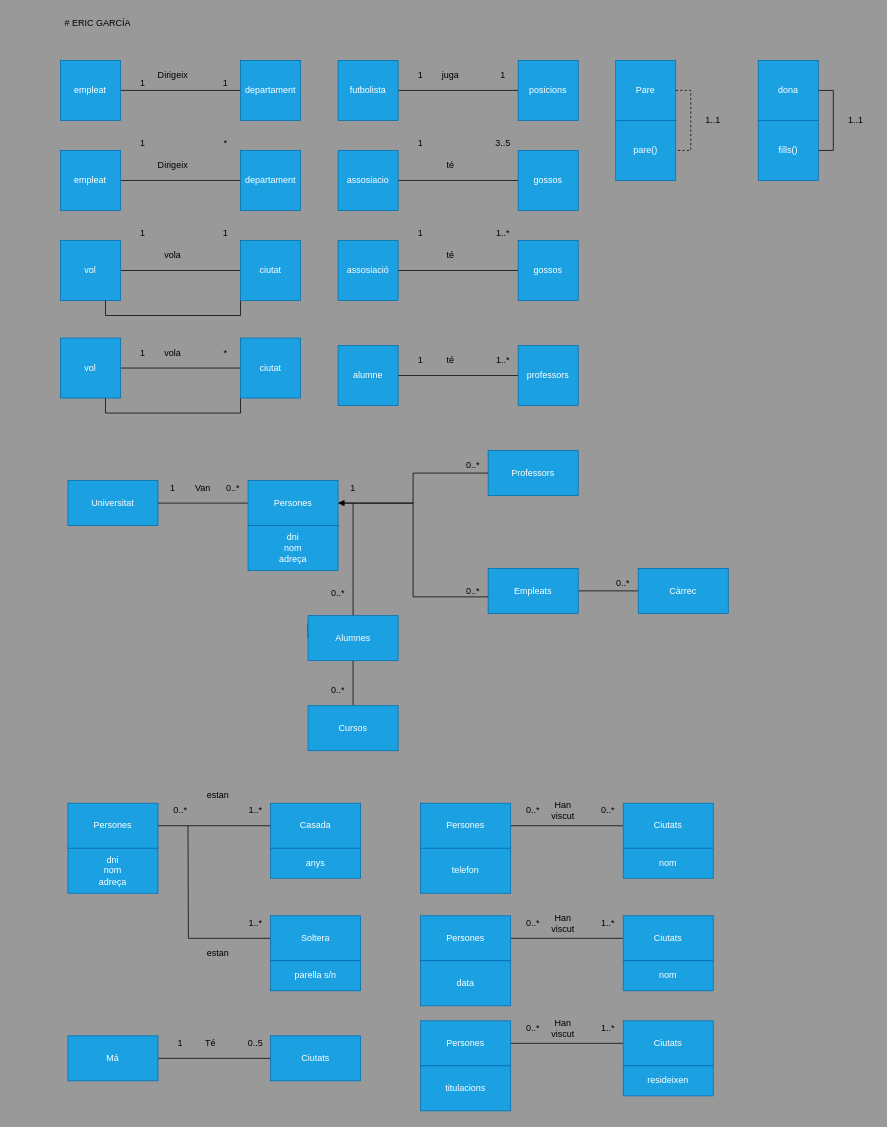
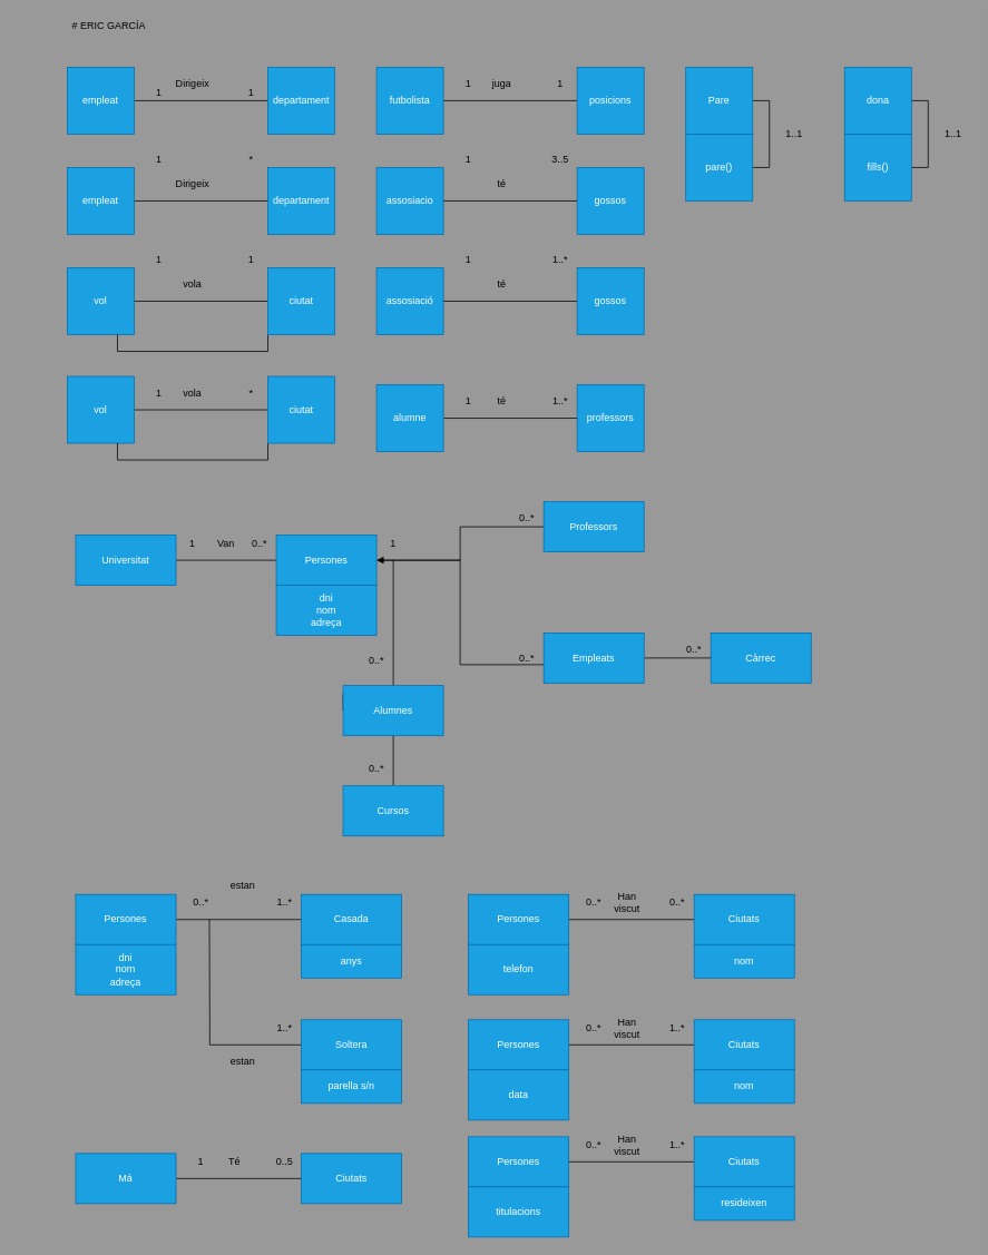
- <mxCell id="44" style="edgeStyle=orthogonalEdgeStyle;rounded=0;orthogonalLoop=1;jettySize=auto;html=1;exitX=1;exitY=0.5;exitDx=0;exitDy=0;entryX=1;entryY=0.5;entryDx=0;entryDy=0;startArrow=none;startFill=0;endArrow=none;endFill=0;dashed=1;" edge="1" parent="1" source="45" target="47"><mxGeometry relative="1" as="geometry" /></mxCell>
+ <mxCell id="44" style="edgeStyle=orthogonalEdgeStyle;rounded=0;orthogonalLoop=1;jettySize=auto;html=1;exitX=1;exitY=0.5;exitDx=0;exitDy=0;entryX=1;entryY=0.5;entryDx=0;entryDy=0;startArrow=none;startFill=0;endArrow=none;endFill=0;" edge="1" parent="1" source="45" target="47"><mxGeometry relative="1" as="geometry" /></mxCell>
